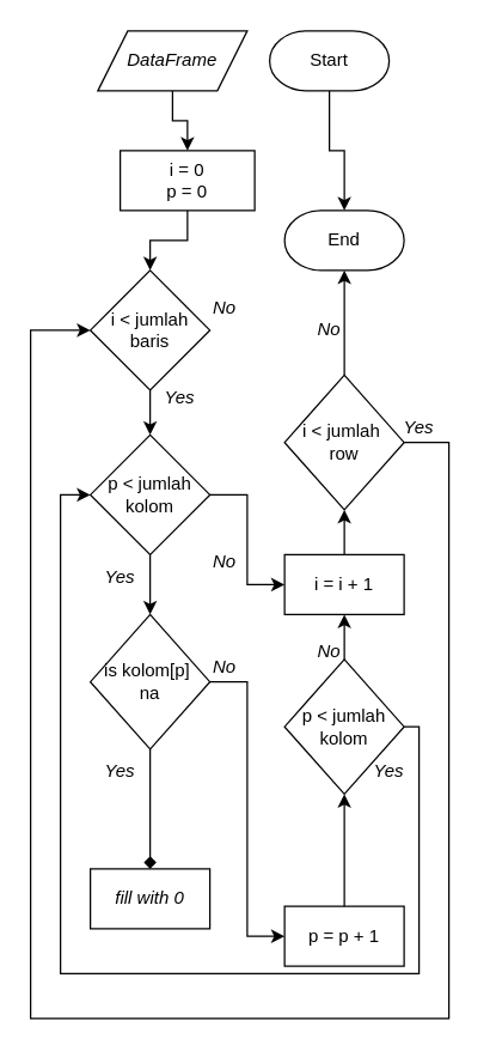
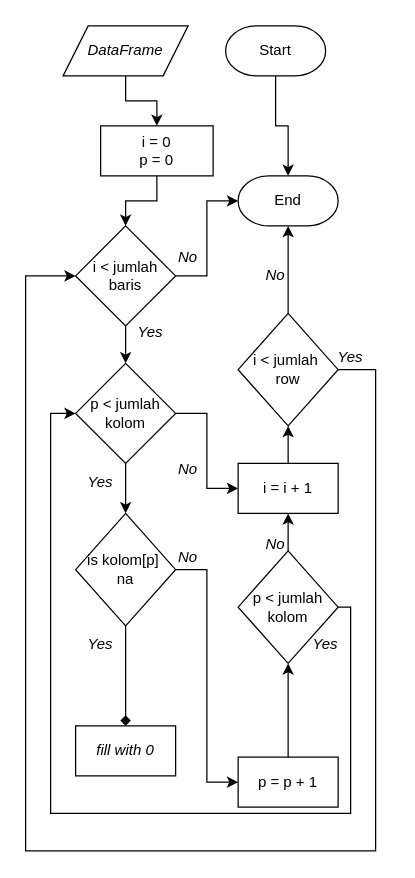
- <mxCell id="5" value="DataFrame" style="shape=parallelogram;perimeter=parallelogramPerimeter;whiteSpace=wrap;html=1;fixedSize=1;fontStyle=2;fillColor=none;" parent="1" vertex="1"><mxGeometry x="65" y="20" width="100" height="40" as="geometry" /></mxCell>
+ <mxCell id="5" value="DataFrame" style="shape=parallelogram;perimeter=parallelogramPerimeter;whiteSpace=wrap;html=1;fixedSize=1;fontStyle=2;fillColor=none;" parent="1" vertex="1"><mxGeometry x="50" y="20" width="100" height="40" as="geometry" /></mxCell>
+ <mxCell id="9" value="" style="edgeStyle=orthogonalEdgeStyle;rounded=0;orthogonalLoop=1;jettySize=auto;html=1;fillColor=none;" parent="1" source="10" target="26" edge="1"><mxGeometry relative="1" as="geometry" /></mxCell>
